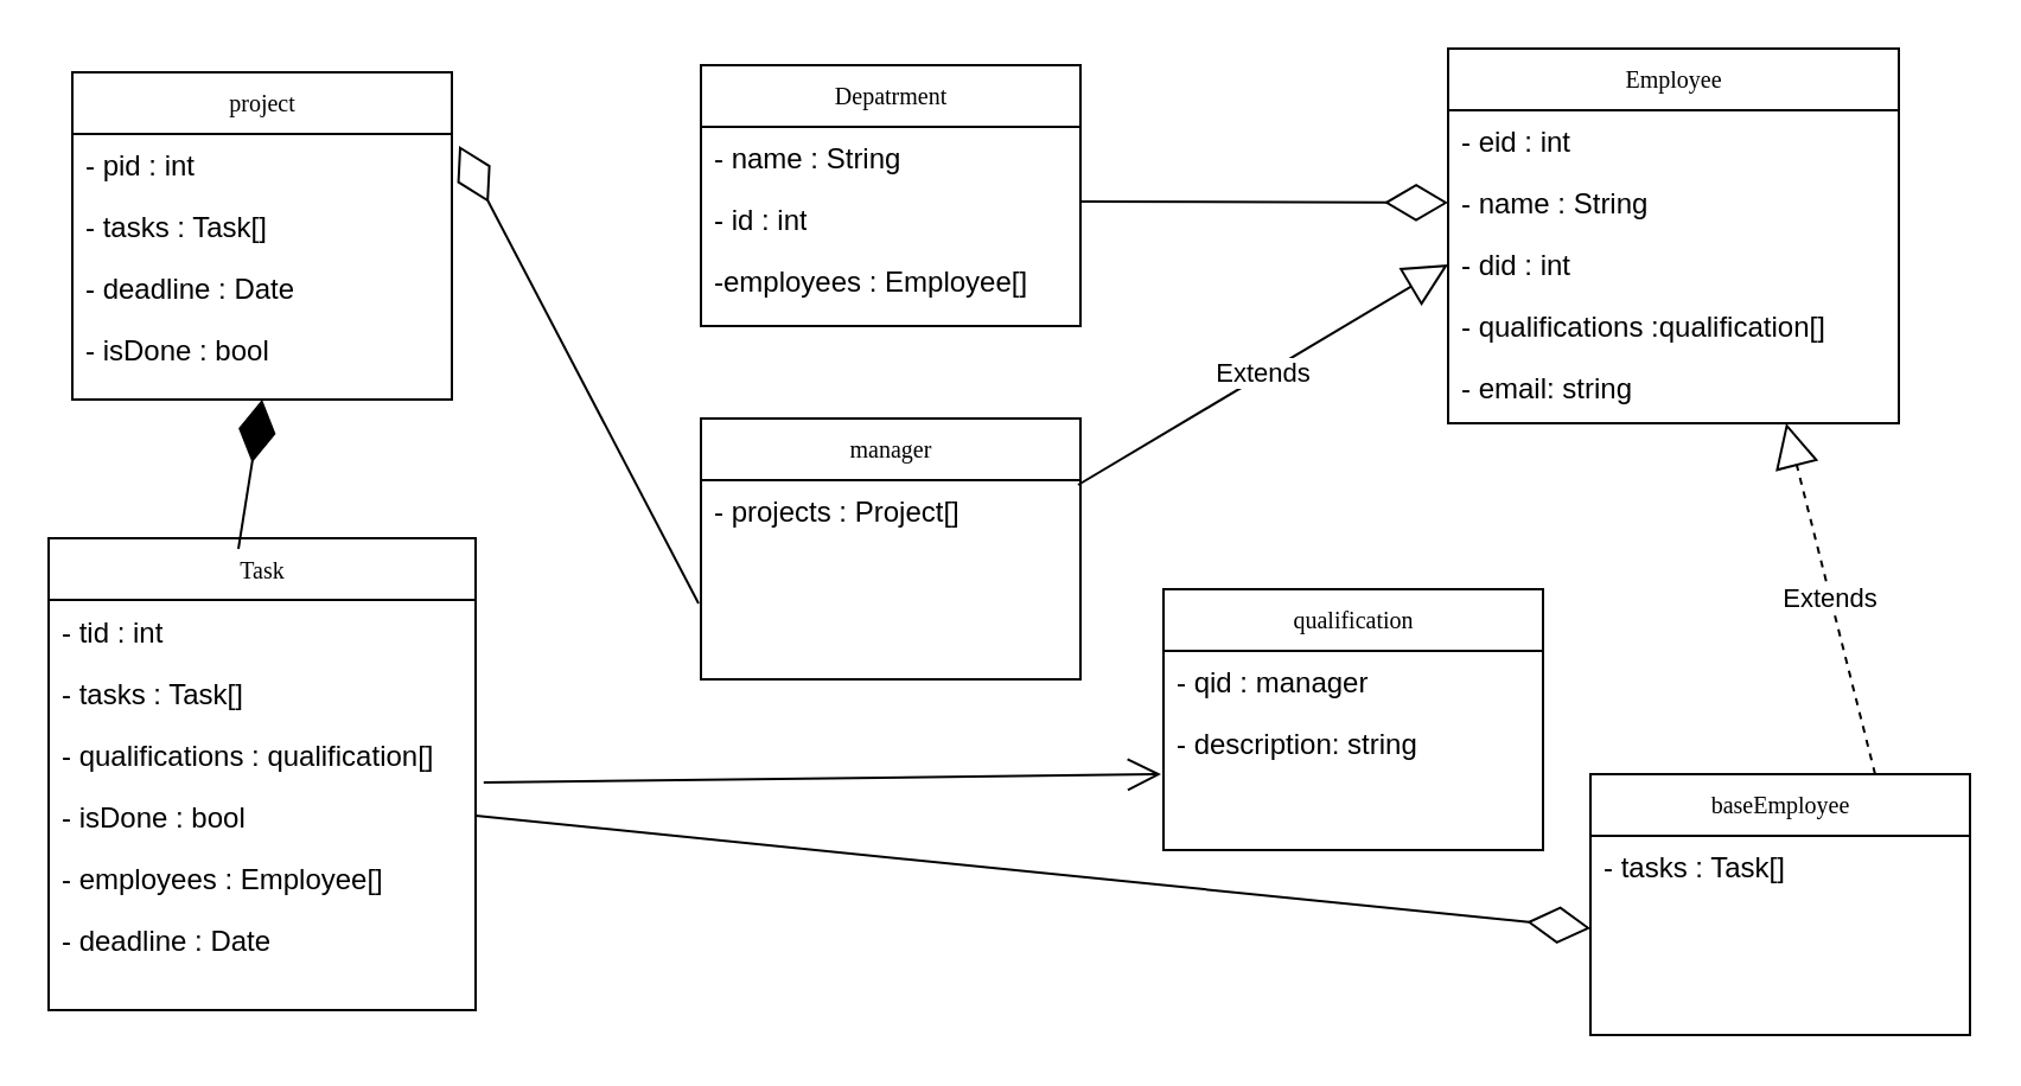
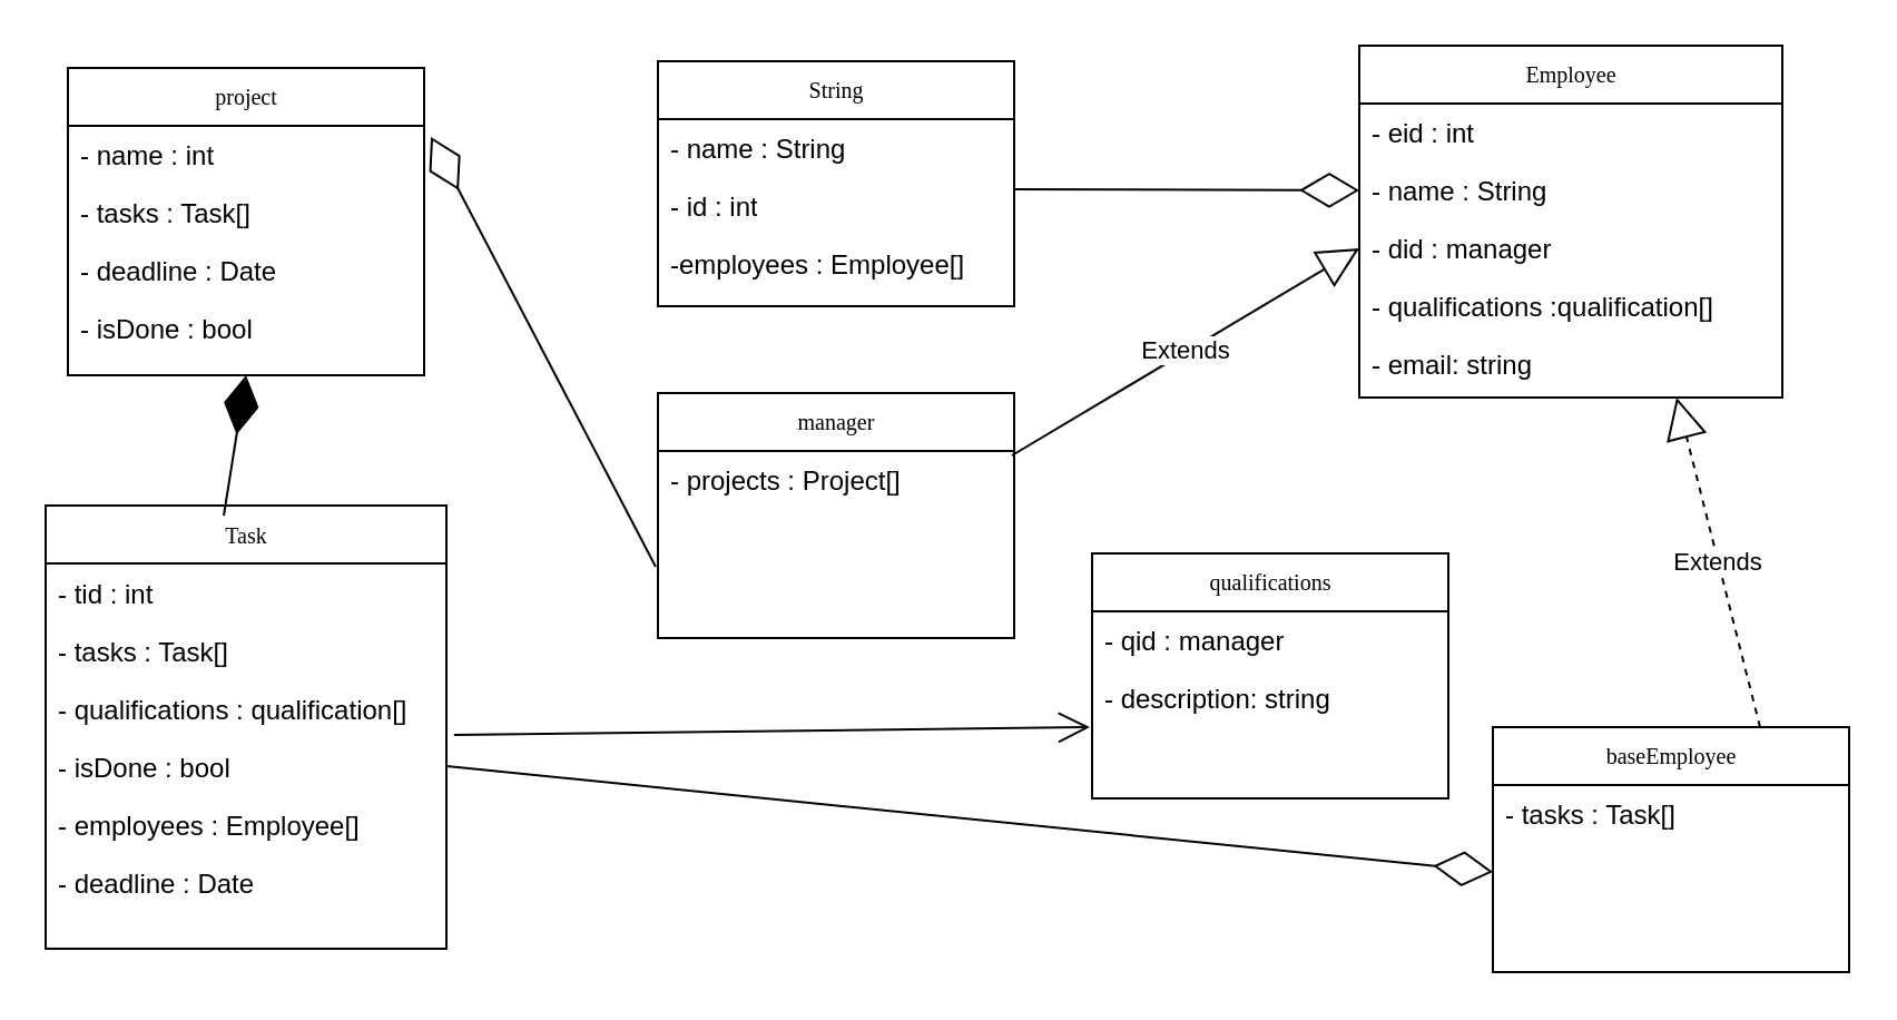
- <mxCell id="24" value="Depatrment&lt;br&gt;" style="swimlane;html=1;fontStyle=0;childLayout=stackLayout;horizontal=1;startSize=26;fillColor=none;horizontalStack=0;resizeParent=1;resizeLast=0;collapsible=1;marginBottom=0;swimlaneFillColor=#ffffff;rounded=0;shadow=0;comic=0;labelBackgroundColor=none;strokeColor=#000000;strokeWidth=1;fontFamily=Verdana;fontSize=10;fontColor=#000000;align=center;" vertex="1" parent="1"><mxGeometry x="295" y="27" width="160" height="110" as="geometry" /></mxCell>
+ <mxCell id="24" value="String&lt;br&gt;" style="swimlane;html=1;fontStyle=0;childLayout=stackLayout;horizontal=1;startSize=26;fillColor=none;horizontalStack=0;resizeParent=1;resizeLast=0;collapsible=1;marginBottom=0;swimlaneFillColor=#ffffff;rounded=0;shadow=0;comic=0;labelBackgroundColor=none;strokeColor=#000000;strokeWidth=1;fontFamily=Verdana;fontSize=10;fontColor=#000000;align=center;" vertex="1" parent="1"><mxGeometry x="295" y="27" width="160" height="110" as="geometry" /></mxCell>
- <mxCell id="3" value="- pid : int" style="text;html=1;strokeColor=none;fillColor=none;align=left;verticalAlign=top;spacingLeft=4;spacingRight=4;whiteSpace=wrap;overflow=hidden;rotatable=0;points=[[0,0.5],[1,0.5]];portConstraint=eastwest;" parent="2" vertex="1"><mxGeometry y="26" width="160" height="26" as="geometry" /></mxCell>
+ <mxCell id="3" value="- name : int" style="text;html=1;strokeColor=none;fillColor=none;align=left;verticalAlign=top;spacingLeft=4;spacingRight=4;whiteSpace=wrap;overflow=hidden;rotatable=0;points=[[0,0.5],[1,0.5]];portConstraint=eastwest;" parent="2" vertex="1"><mxGeometry y="26" width="160" height="26" as="geometry" /></mxCell>
- <mxCell id="10" value="- did : int&amp;nbsp;" style="text;html=1;strokeColor=none;fillColor=none;align=left;verticalAlign=top;spacingLeft=4;spacingRight=4;whiteSpace=wrap;overflow=hidden;rotatable=0;points=[[0,0.5],[1,0.5]];portConstraint=eastwest;" vertex="1" parent="7"><mxGeometry y="78" width="190" height="26" as="geometry" /></mxCell>
+ <mxCell id="10" value="- did : manager&amp;nbsp;" style="text;html=1;strokeColor=none;fillColor=none;align=left;verticalAlign=top;spacingLeft=4;spacingRight=4;whiteSpace=wrap;overflow=hidden;rotatable=0;points=[[0,0.5],[1,0.5]];portConstraint=eastwest;" vertex="1" parent="7"><mxGeometry y="78" width="190" height="26" as="geometry" /></mxCell>
- <mxCell id="28" value="qualification" style="swimlane;html=1;fontStyle=0;childLayout=stackLayout;horizontal=1;startSize=26;fillColor=none;horizontalStack=0;resizeParent=1;resizeLast=0;collapsible=1;marginBottom=0;swimlaneFillColor=#ffffff;rounded=0;shadow=0;comic=0;labelBackgroundColor=none;strokeColor=#000000;strokeWidth=1;fontFamily=Verdana;fontSize=10;fontColor=#000000;align=center;" vertex="1" parent="1"><mxGeometry x="490" y="248" width="160" height="110" as="geometry" /></mxCell>
+ <mxCell id="28" value="qualifications" style="swimlane;html=1;fontStyle=0;childLayout=stackLayout;horizontal=1;startSize=26;fillColor=none;horizontalStack=0;resizeParent=1;resizeLast=0;collapsible=1;marginBottom=0;swimlaneFillColor=#ffffff;rounded=0;shadow=0;comic=0;labelBackgroundColor=none;strokeColor=#000000;strokeWidth=1;fontFamily=Verdana;fontSize=10;fontColor=#000000;align=center;" vertex="1" parent="1"><mxGeometry x="490" y="248" width="160" height="110" as="geometry" /></mxCell>
